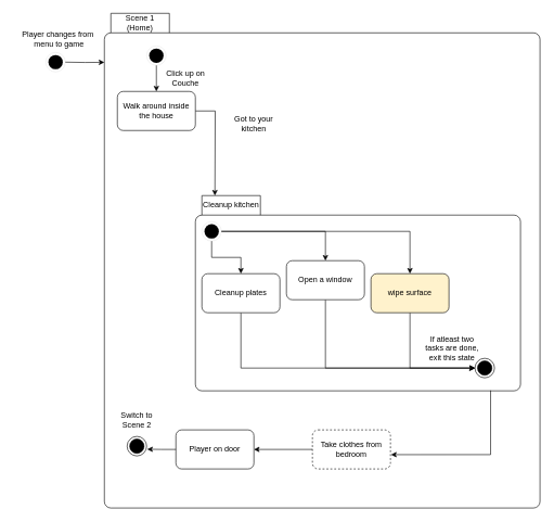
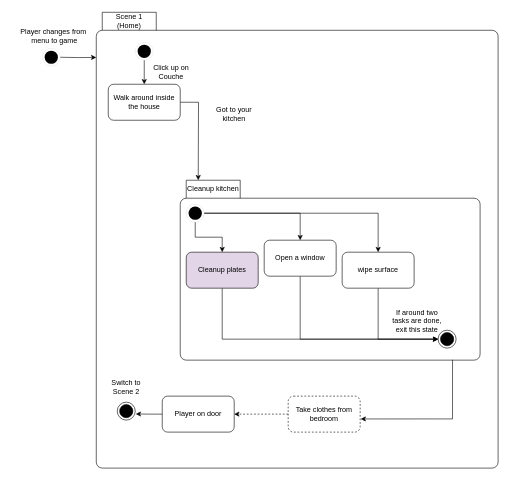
- <mxCell id="21" value="Cleanup plates" style="rounded=1;whiteSpace=wrap;html=1;" parent="1" vertex="1"><mxGeometry x="310" y="420" width="120" height="60" as="geometry" /></mxCell>
+ <mxCell id="21" value="Cleanup plates" style="rounded=1;whiteSpace=wrap;html=1;fillColor=#e1d5e7;" parent="1" vertex="1"><mxGeometry x="310" y="420" width="120" height="60" as="geometry" /></mxCell>
- <mxCell id="25" value="wipe surface" style="rounded=1;whiteSpace=wrap;html=1;fillColor=#fff2cc;" parent="1" vertex="1"><mxGeometry x="570" y="420" width="120" height="60" as="geometry" /></mxCell>
+ <mxCell id="25" value="wipe surface" style="rounded=1;whiteSpace=wrap;html=1;" parent="1" vertex="1"><mxGeometry x="570" y="420" width="120" height="60" as="geometry" /></mxCell>
- <mxCell id="27" value="If atleast two tasks are done, exit this state" style="text;html=1;align=center;verticalAlign=middle;whiteSpace=wrap;rounded=0;" parent="1" vertex="1"><mxGeometry x="650" y="510" width="90" height="50" as="geometry" /></mxCell>
+ <mxCell id="27" value="If around two tasks are done, exit this state" style="text;html=1;align=center;verticalAlign=middle;whiteSpace=wrap;rounded=0;" parent="1" vertex="1"><mxGeometry x="650" y="510" width="90" height="50" as="geometry" /></mxCell>
- <mxCell id="11" style="edgeStyle=orthogonalEdgeStyle;rounded=0;orthogonalLoop=1;jettySize=auto;html=1;" edge="1" parent="1" source="12" target="29"><mxGeometry relative="1" as="geometry" /></mxCell>
+ <mxCell id="11" style="edgeStyle=orthogonalEdgeStyle;rounded=0;orthogonalLoop=1;jettySize=auto;html=1;dashed=1;" edge="1" parent="1" source="12" target="29"><mxGeometry relative="1" as="geometry" /></mxCell>
